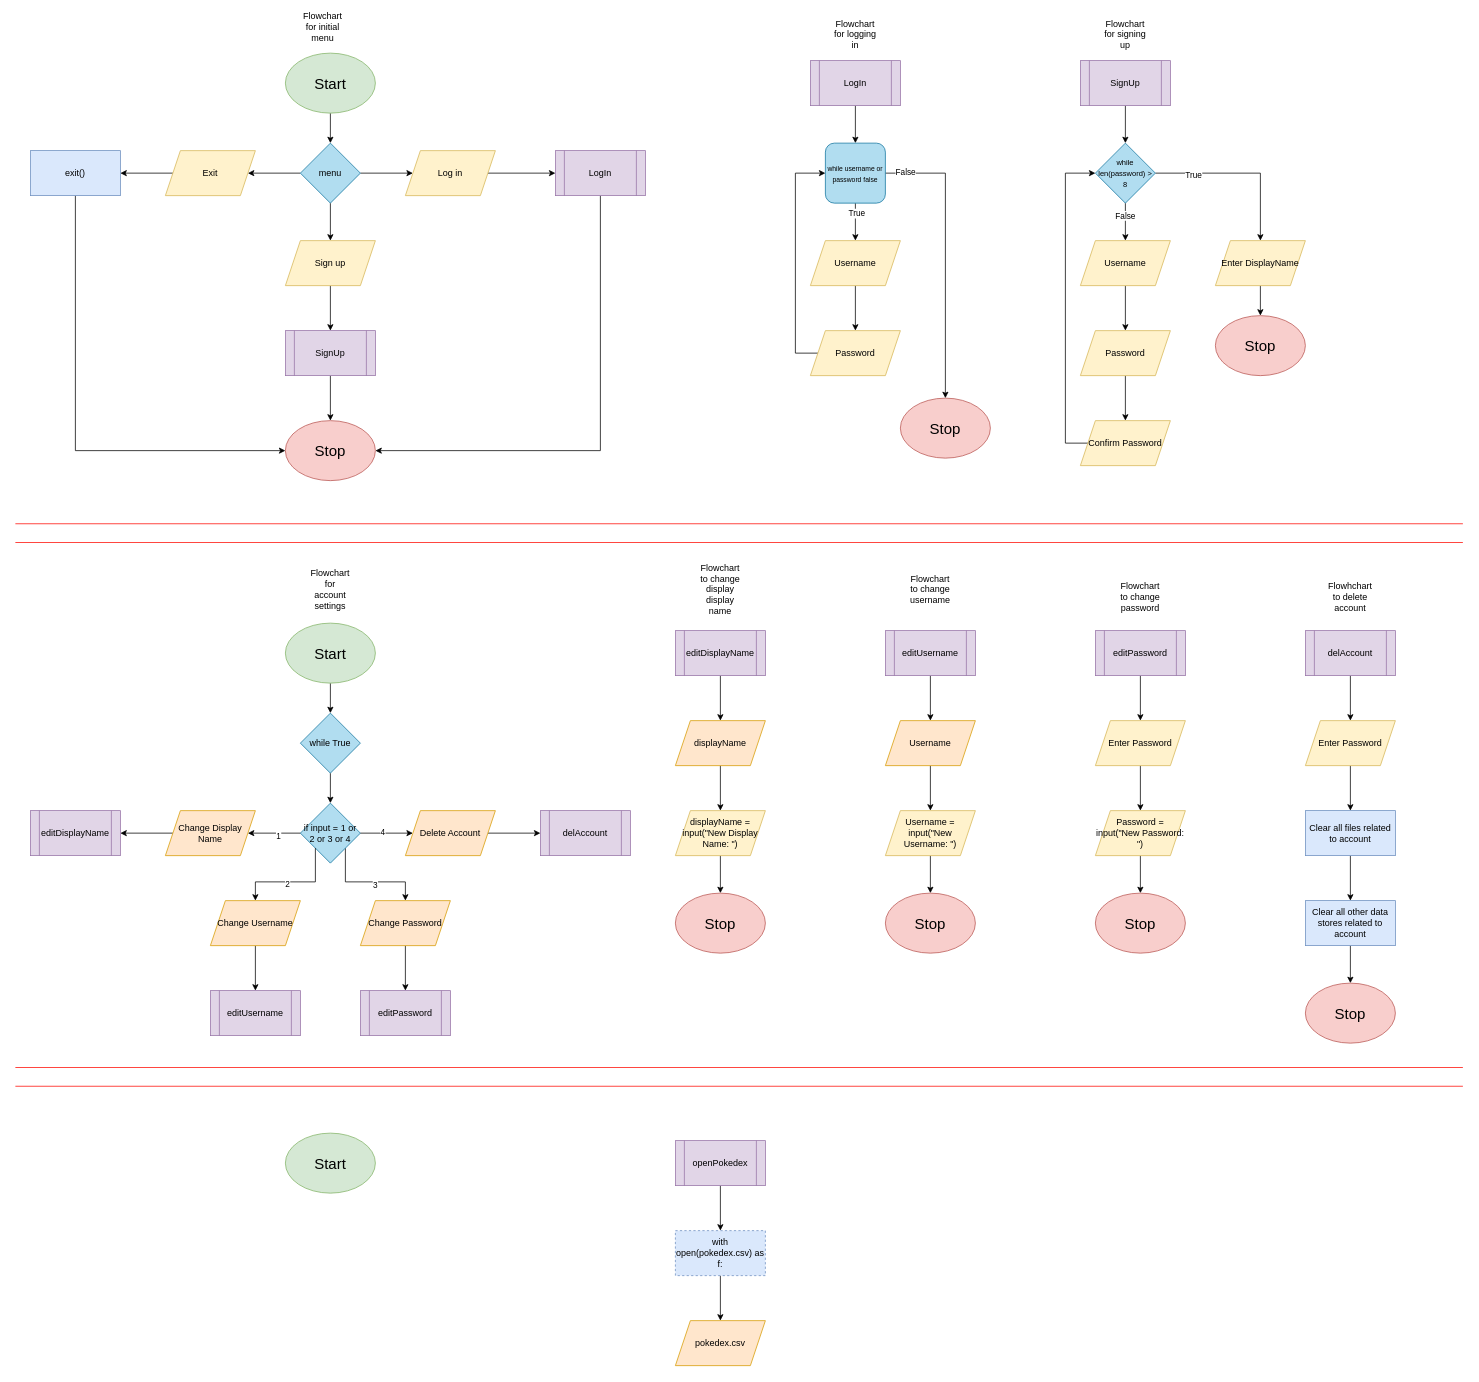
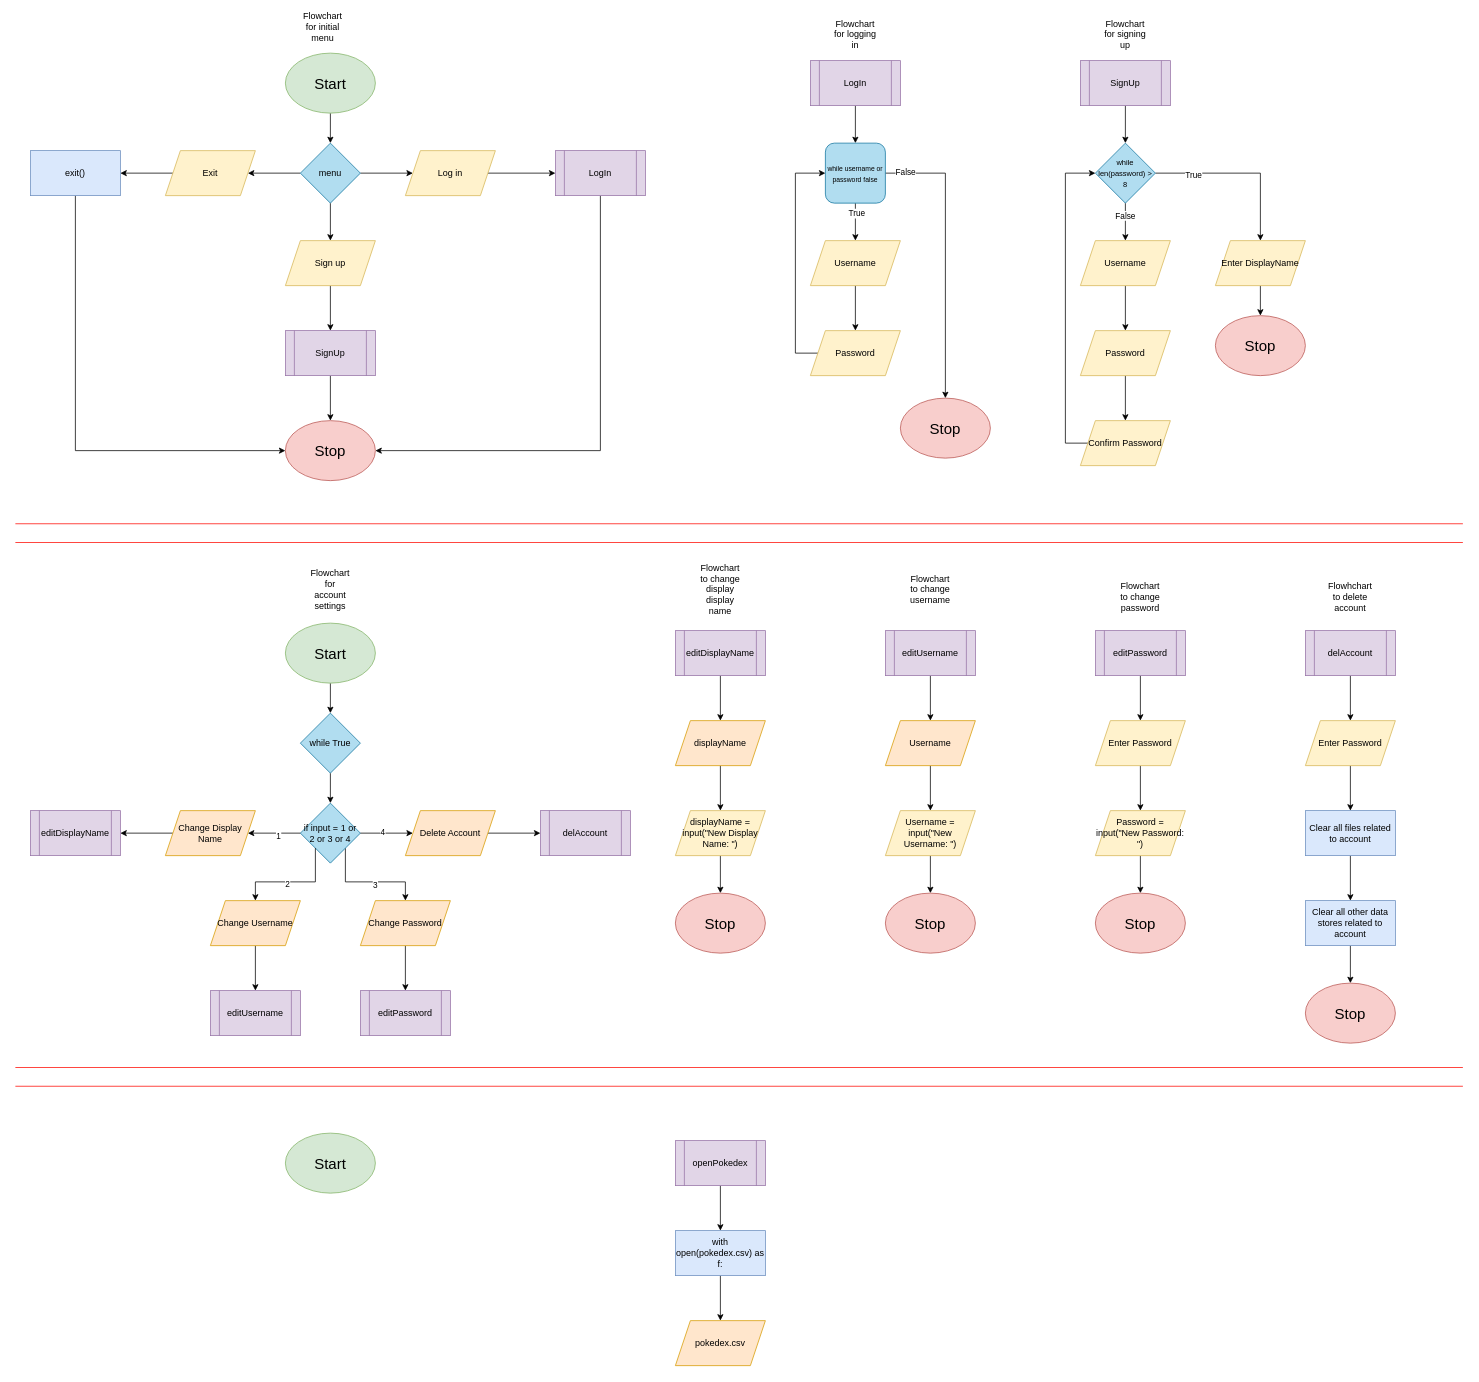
- <mxCell id="120" value="with open(pokedex.csv) as f:" style="rounded=0;whiteSpace=wrap;html=1;fillColor=#dae8fc;strokeColor=#6c8ebf;dashed=1;" vertex="1" parent="1"><mxGeometry x="900" y="1640" width="120" height="60" as="geometry" /></mxCell>
+ <mxCell id="120" value="with open(pokedex.csv) as f:" style="rounded=0;whiteSpace=wrap;html=1;fillColor=#dae8fc;strokeColor=#6c8ebf;" vertex="1" parent="1"><mxGeometry x="900" y="1640" width="120" height="60" as="geometry" /></mxCell>
